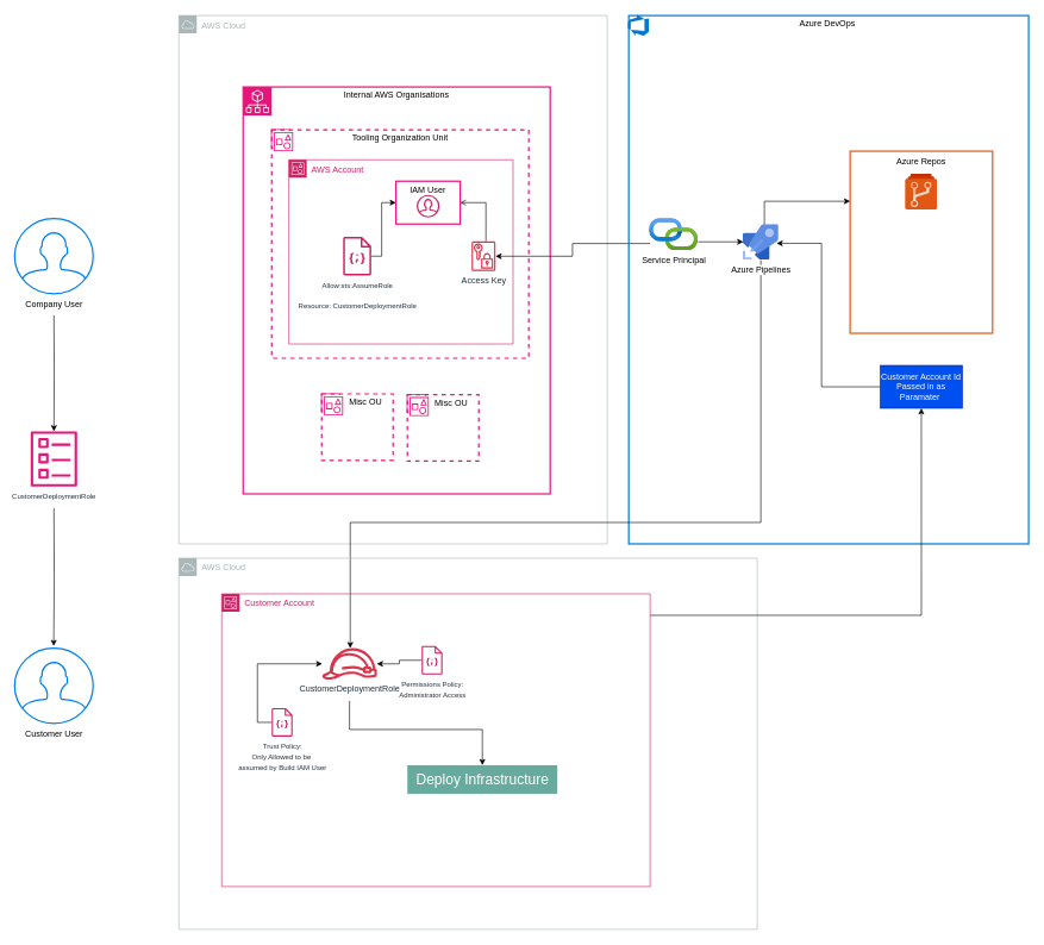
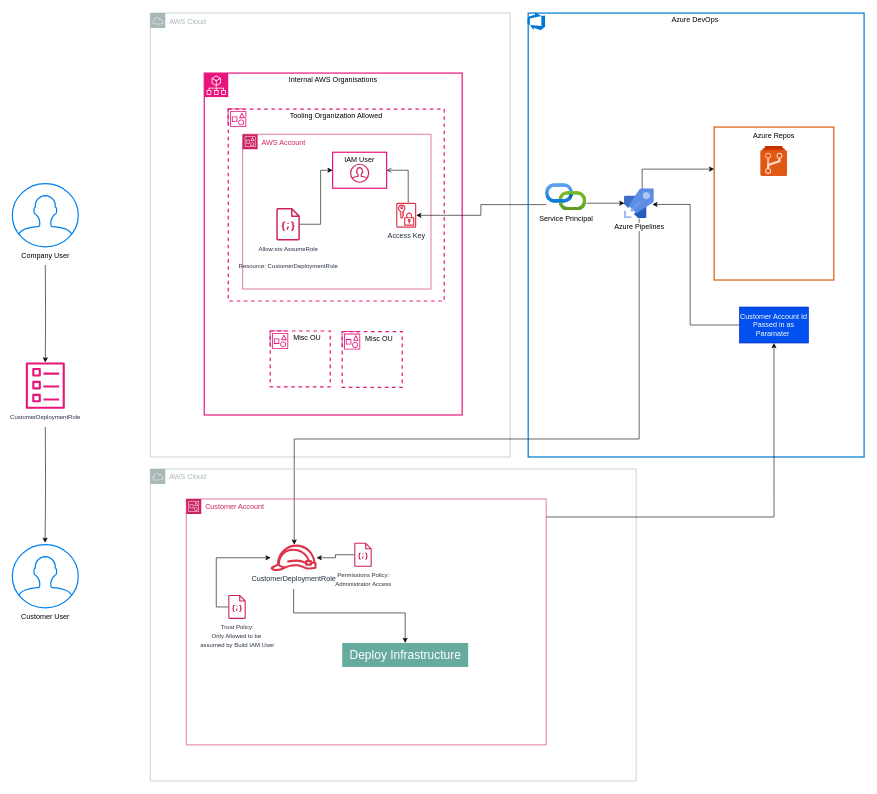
- <mxCell id="5" value="Tooling Organization Unit" style="fontStyle=0;verticalAlign=top;align=center;spacingTop=-2;fillColor=none;rounded=0;whiteSpace=wrap;html=1;strokeColor=#e7157b;strokeWidth=2;container=1;collapsible=0;expand=0;recursiveResize=0;dashed=1;" vertex="1" parent="3"><mxGeometry x="40" y="60" width="360" height="320" as="geometry" /></mxCell>
+ <mxCell id="5" value="Tooling Organization Allowed" style="fontStyle=0;verticalAlign=top;align=center;spacingTop=-2;fillColor=none;rounded=0;whiteSpace=wrap;html=1;strokeColor=#e7157b;strokeWidth=2;container=1;collapsible=0;expand=0;recursiveResize=0;dashed=1;" vertex="1" parent="3"><mxGeometry x="40" y="60" width="360" height="320" as="geometry" /></mxCell>
- <mxCell id="13" value="&lt;font style=&quot;font-size: 10px;&quot;&gt;Allow:sts:AssumeRole&lt;br&gt;&lt;br&gt;Resource: CustomerDeploymentRole&lt;/font&gt;" style="sketch=0;outlineConnect=0;fontColor=#232F3E;gradientColor=none;fillColor=#cd2264;strokeColor=none;dashed=0;verticalLabelPosition=bottom;verticalAlign=top;align=center;html=1;fontSize=12;fontStyle=0;aspect=fixed;pointerEvents=1;shape=mxgraph.aws4.json_script;" vertex="1" parent="5"><mxGeometry x="100" y="150" width="39.46" height="54" as="geometry" /></mxCell>
+ <mxCell id="13" value="&lt;font style=&quot;font-size: 10px;&quot;&gt;Allow:sts:AssumeRole&lt;br&gt;&lt;br&gt;Resource: CustomerDeploymentRole&lt;/font&gt;" style="sketch=0;outlineConnect=0;fontColor=#232F3E;gradientColor=none;fillColor=#cd2264;strokeColor=none;dashed=0;verticalLabelPosition=bottom;verticalAlign=top;align=center;html=1;fontSize=12;fontStyle=0;aspect=fixed;pointerEvents=1;shape=mxgraph.aws4.json_script;" vertex="1" parent="5"><mxGeometry x="80" y="165" width="39.46" height="54" as="geometry" /></mxCell>
